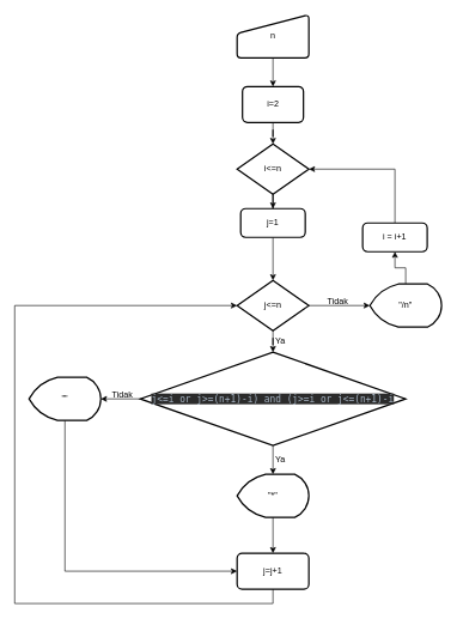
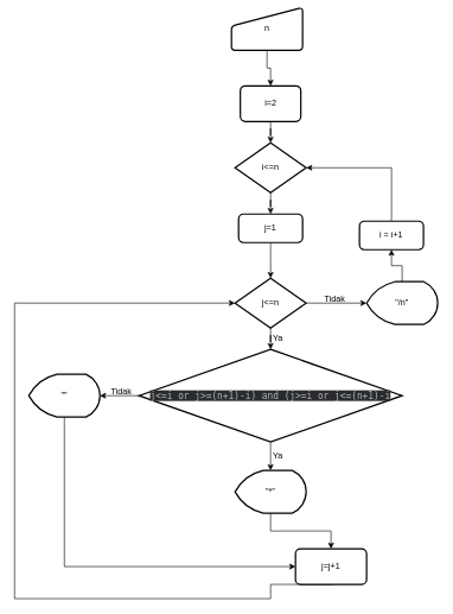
- <mxCell id="3" value="n" style="html=1;strokeWidth=2;shape=manualInput;whiteSpace=wrap;rounded=1;size=26;arcSize=11;" vertex="1" parent="1"><mxGeometry x="330" y="20" width="100" height="60" as="geometry" /></mxCell>
+ <mxCell id="3" value="n" style="html=1;strokeWidth=2;shape=manualInput;whiteSpace=wrap;rounded=1;size=26;arcSize=11;" vertex="1" parent="1"><mxGeometry x="325" y="10" width="100" height="60" as="geometry" /></mxCell>
- <mxCell id="9" value="j=1" style="rounded=1;whiteSpace=wrap;html=1;absoluteArcSize=1;arcSize=14;strokeWidth=2;" vertex="1" parent="1"><mxGeometry x="335" y="290" width="90" height="40" as="geometry" /></mxCell>
+ <mxCell id="9" value="j=1" style="rounded=1;whiteSpace=wrap;html=1;absoluteArcSize=1;arcSize=14;strokeWidth=2;" vertex="1" parent="1"><mxGeometry x="335" y="300" width="90" height="40" as="geometry" /></mxCell>
- <mxCell id="29" value="j=j+1" style="rounded=1;whiteSpace=wrap;html=1;absoluteArcSize=1;arcSize=14;strokeWidth=2;" vertex="1" parent="1"><mxGeometry x="330" y="770" width="100" height="50" as="geometry" /></mxCell>
+ <mxCell id="29" value="j=j+1" style="rounded=1;whiteSpace=wrap;html=1;absoluteArcSize=1;arcSize=14;strokeWidth=2;" vertex="1" parent="1"><mxGeometry x="415" y="770" width="100" height="50" as="geometry" /></mxCell>
